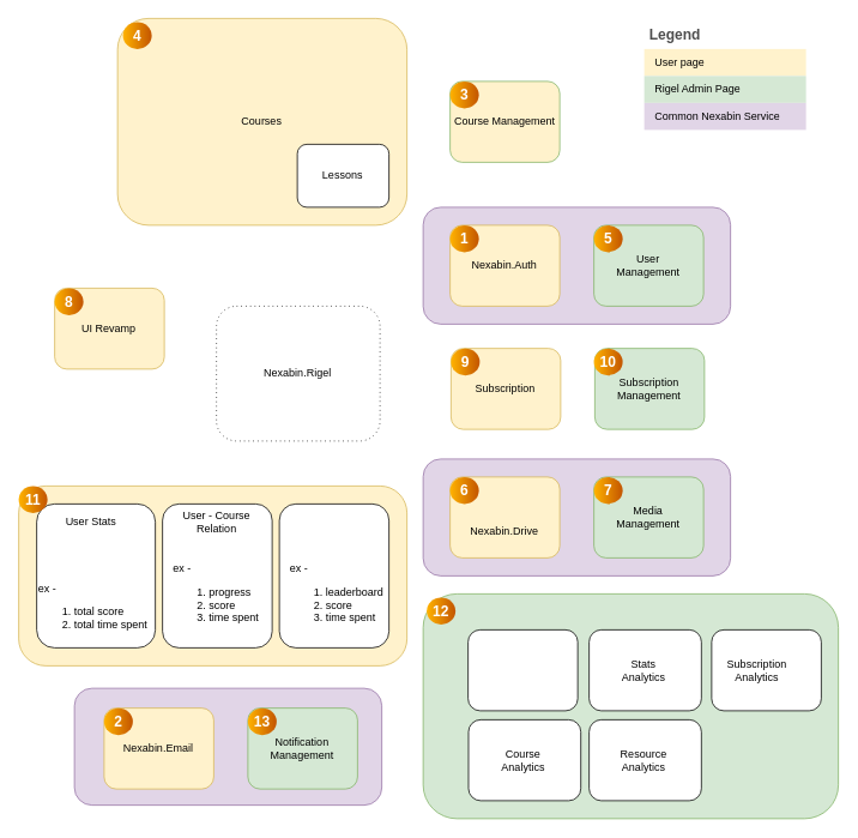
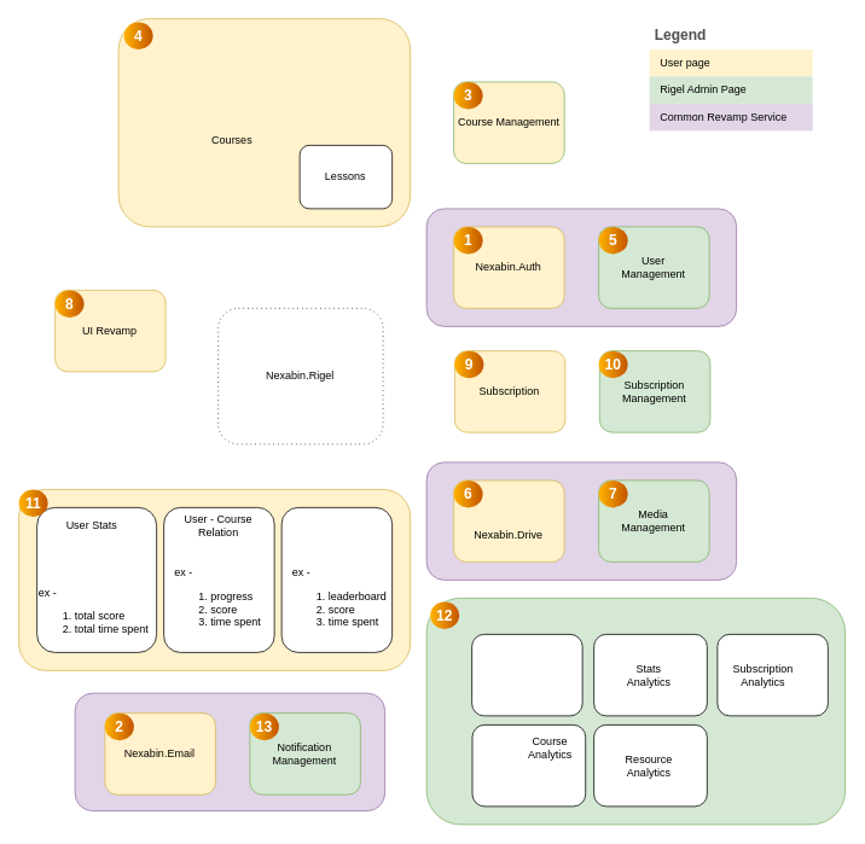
- <mxCell id="33" value="Common Nexabin Service" style="shape=partialRectangle;html=1;whiteSpace=wrap;connectable=0;strokeColor=#9673a6;overflow=hidden;fillColor=#e1d5e7;top=0;left=0;bottom=0;right=0;pointerEvents=1;fontSize=12;align=left;spacingLeft=10;spacingRight=4;" parent="32" vertex="1"><mxGeometry width="180" height="30" as="geometry"><mxRectangle width="180" height="30" as="alternateBounds" /></mxGeometry></mxCell>
+ <mxCell id="33" value="Common Revamp Service" style="shape=partialRectangle;html=1;whiteSpace=wrap;connectable=0;strokeColor=#9673a6;overflow=hidden;fillColor=#e1d5e7;top=0;left=0;bottom=0;right=0;pointerEvents=1;fontSize=12;align=left;spacingLeft=10;spacingRight=4;" parent="32" vertex="1"><mxGeometry width="180" height="30" as="geometry"><mxRectangle width="180" height="30" as="alternateBounds" /></mxGeometry></mxCell>
- <mxCell id="11" value="Courses" style="text;html=1;align=center;verticalAlign=middle;resizable=0;points=[];autosize=1;strokeColor=none;fillColor=none;" parent="1" vertex="1"><mxGeometry x="255" y="120" width="70" height="30" as="geometry" /></mxCell>
+ <mxCell id="11" value="Courses" style="text;html=1;align=center;verticalAlign=middle;resizable=0;points=[];autosize=1;strokeColor=none;fillColor=none;" parent="1" vertex="1"><mxGeometry x="220" y="140" width="70" height="30" as="geometry" /></mxCell>
- <mxCell id="64" value="Course&lt;div&gt;Analytics&lt;/div&gt;" style="text;html=1;align=center;verticalAlign=middle;resizable=0;points=[];autosize=1;strokeColor=none;fillColor=none;" parent="62" vertex="1"><mxGeometry x="25.61" y="25" width="70" height="40" as="geometry" /></mxCell>
+ <mxCell id="64" value="Course&lt;div&gt;Analytics&lt;/div&gt;" style="text;html=1;align=center;verticalAlign=middle;resizable=0;points=[];autosize=1;strokeColor=none;fillColor=none;" parent="62" vertex="1"><mxGeometry x="50.61" y="5" width="70" height="40" as="geometry" /></mxCell>
